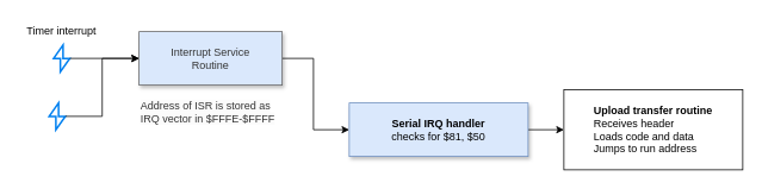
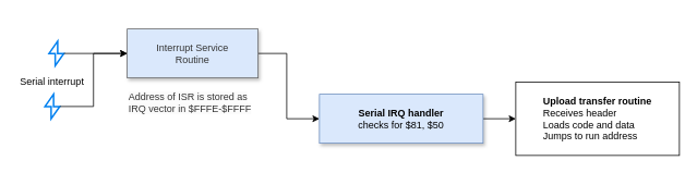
- <mxCell id="8" value="Timer interrupt" style="text;html=1;strokeColor=none;fillColor=none;align=center;verticalAlign=middle;whiteSpace=wrap;rounded=0;" vertex="1" parent="6"><mxGeometry width="87" height="30" as="geometry" /></mxCell>
+ <mxCell id="11" value="Serial interrupt" style="text;html=1;strokeColor=none;fillColor=none;align=center;verticalAlign=middle;whiteSpace=wrap;rounded=0;" vertex="1" parent="9"><mxGeometry width="87" height="30" as="geometry" /></mxCell>
